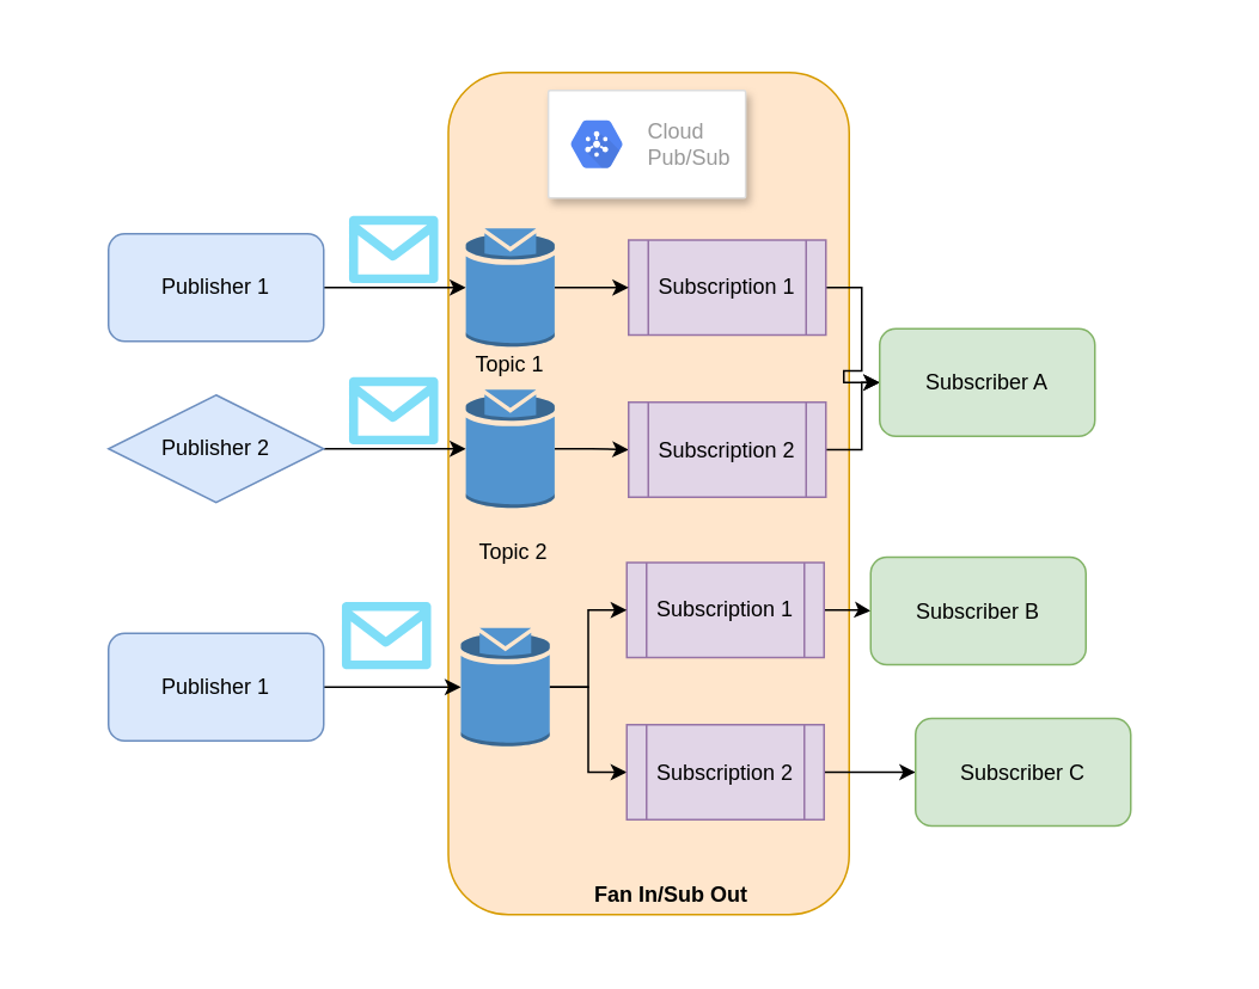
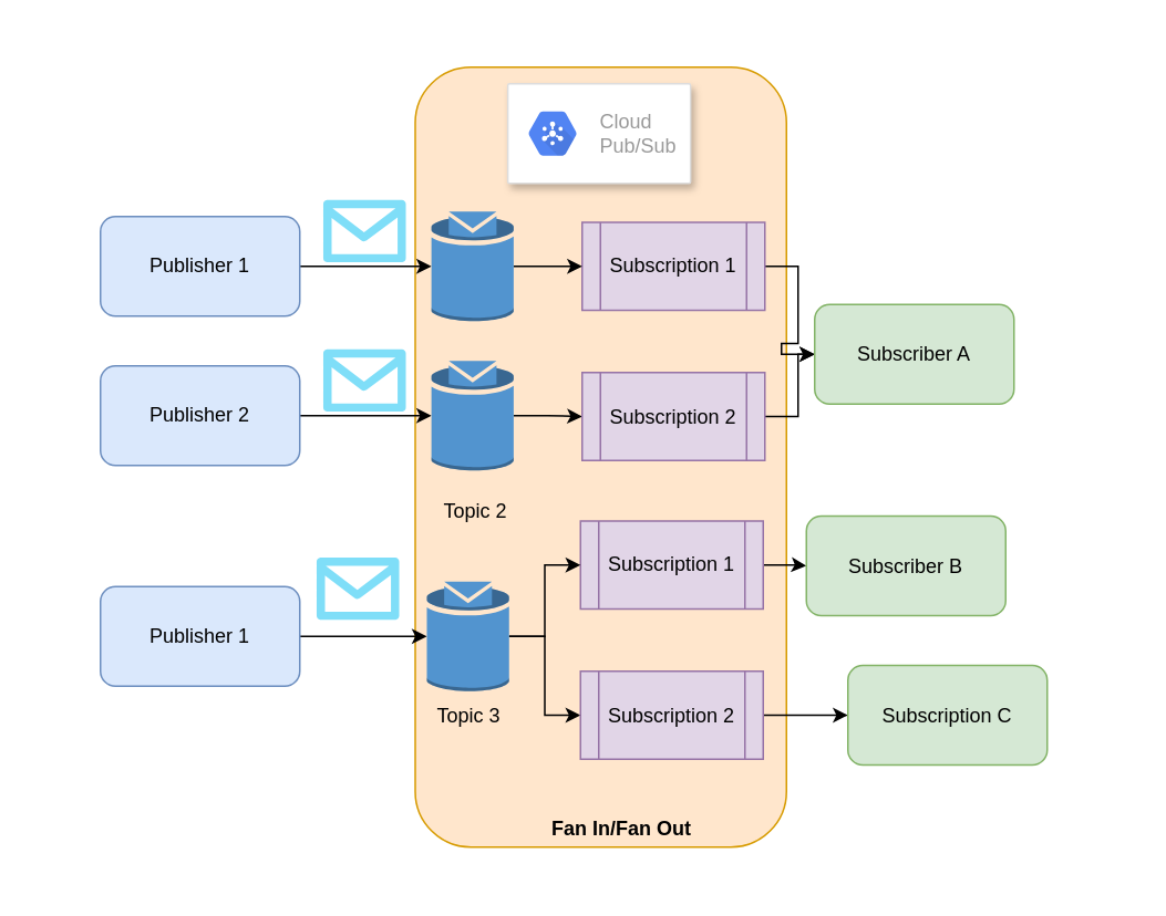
- <mxCell id="22" value="Topic 1" style="text;html=1;strokeColor=none;fillColor=none;align=center;verticalAlign=middle;whiteSpace=wrap;rounded=0;" vertex="1" parent="1"><mxGeometry x="261" y="193" width="46" height="20" as="geometry" /></mxCell>
- <mxCell id="11" value="Publisher 2" style="rhombus;whiteSpace=wrap;html=1;fillColor=#dae8fc;strokeColor=#6c8ebf;" vertex="1" parent="1"><mxGeometry x="60" y="220" width="120" height="60" as="geometry" /></mxCell>
+ <mxCell id="11" value="Publisher 2" style="rounded=1;whiteSpace=wrap;html=1;fillColor=#dae8fc;strokeColor=#6c8ebf;" vertex="1" parent="1"><mxGeometry x="60" y="220" width="120" height="60" as="geometry" /></mxCell>
+ <mxCell id="34" value="Topic 3" style="text;html=1;strokeColor=none;fillColor=none;align=center;verticalAlign=middle;whiteSpace=wrap;rounded=0;" vertex="1" parent="1"><mxGeometry x="259.25" y="420.5" width="46" height="20" as="geometry" /></mxCell>
- <mxCell id="35" value="Subscriber C" style="rounded=1;whiteSpace=wrap;html=1;fillColor=#d5e8d4;strokeColor=#82b366;" vertex="1" parent="1"><mxGeometry x="510" y="400.5" width="120" height="60" as="geometry" /></mxCell>
+ <mxCell id="35" value="Subscription C" style="rounded=1;whiteSpace=wrap;html=1;fillColor=#d5e8d4;strokeColor=#82b366;" vertex="1" parent="1"><mxGeometry x="510" y="400.5" width="120" height="60" as="geometry" /></mxCell>
- <mxCell id="36" value="Fan In/Sub Out" style="text;html=1;strokeColor=none;fillColor=none;align=center;verticalAlign=middle;whiteSpace=wrap;rounded=0;fontStyle=1" vertex="1" parent="1"><mxGeometry x="329" y="489" width="90" height="20" as="geometry" /></mxCell>
+ <mxCell id="36" value="Fan In/Fan Out" style="text;html=1;strokeColor=none;fillColor=none;align=center;verticalAlign=middle;whiteSpace=wrap;rounded=0;fontStyle=1" vertex="1" parent="1"><mxGeometry x="329" y="489" width="90" height="20" as="geometry" /></mxCell>
